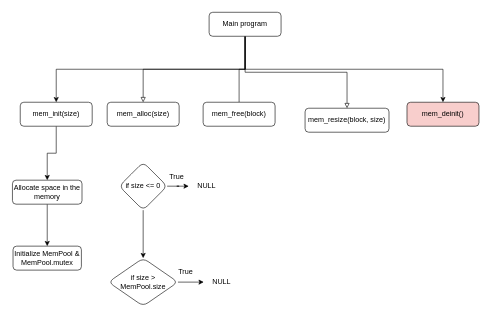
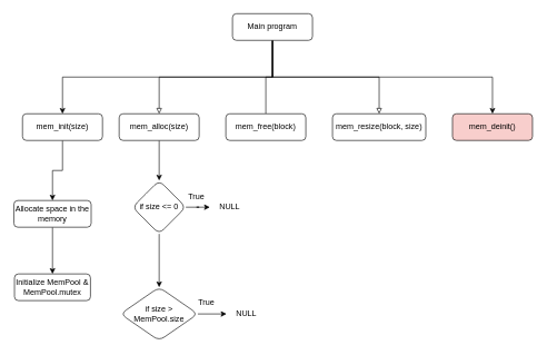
- <mxCell id="13" value="mem_resize(block, size)" style="rounded=1;whiteSpace=wrap;html=1;fontSize=12;glass=0;strokeWidth=1;shadow=0;" vertex="1" parent="1"><mxGeometry x="508" y="180" width="140" height="40" as="geometry" /></mxCell>
+ <mxCell id="13" value="mem_resize(block, size)" style="rounded=1;whiteSpace=wrap;html=1;fontSize=12;glass=0;strokeWidth=1;shadow=0;" vertex="1" parent="1"><mxGeometry x="498" y="170" width="140" height="40" as="geometry" /></mxCell>
+ <mxCell id="10" value="" style="edgeStyle=orthogonalEdgeStyle;rounded=0;orthogonalLoop=1;jettySize=auto;html=1;" edge="1" parent="1" source="11" target="19"><mxGeometry relative="1" as="geometry" /></mxCell>
